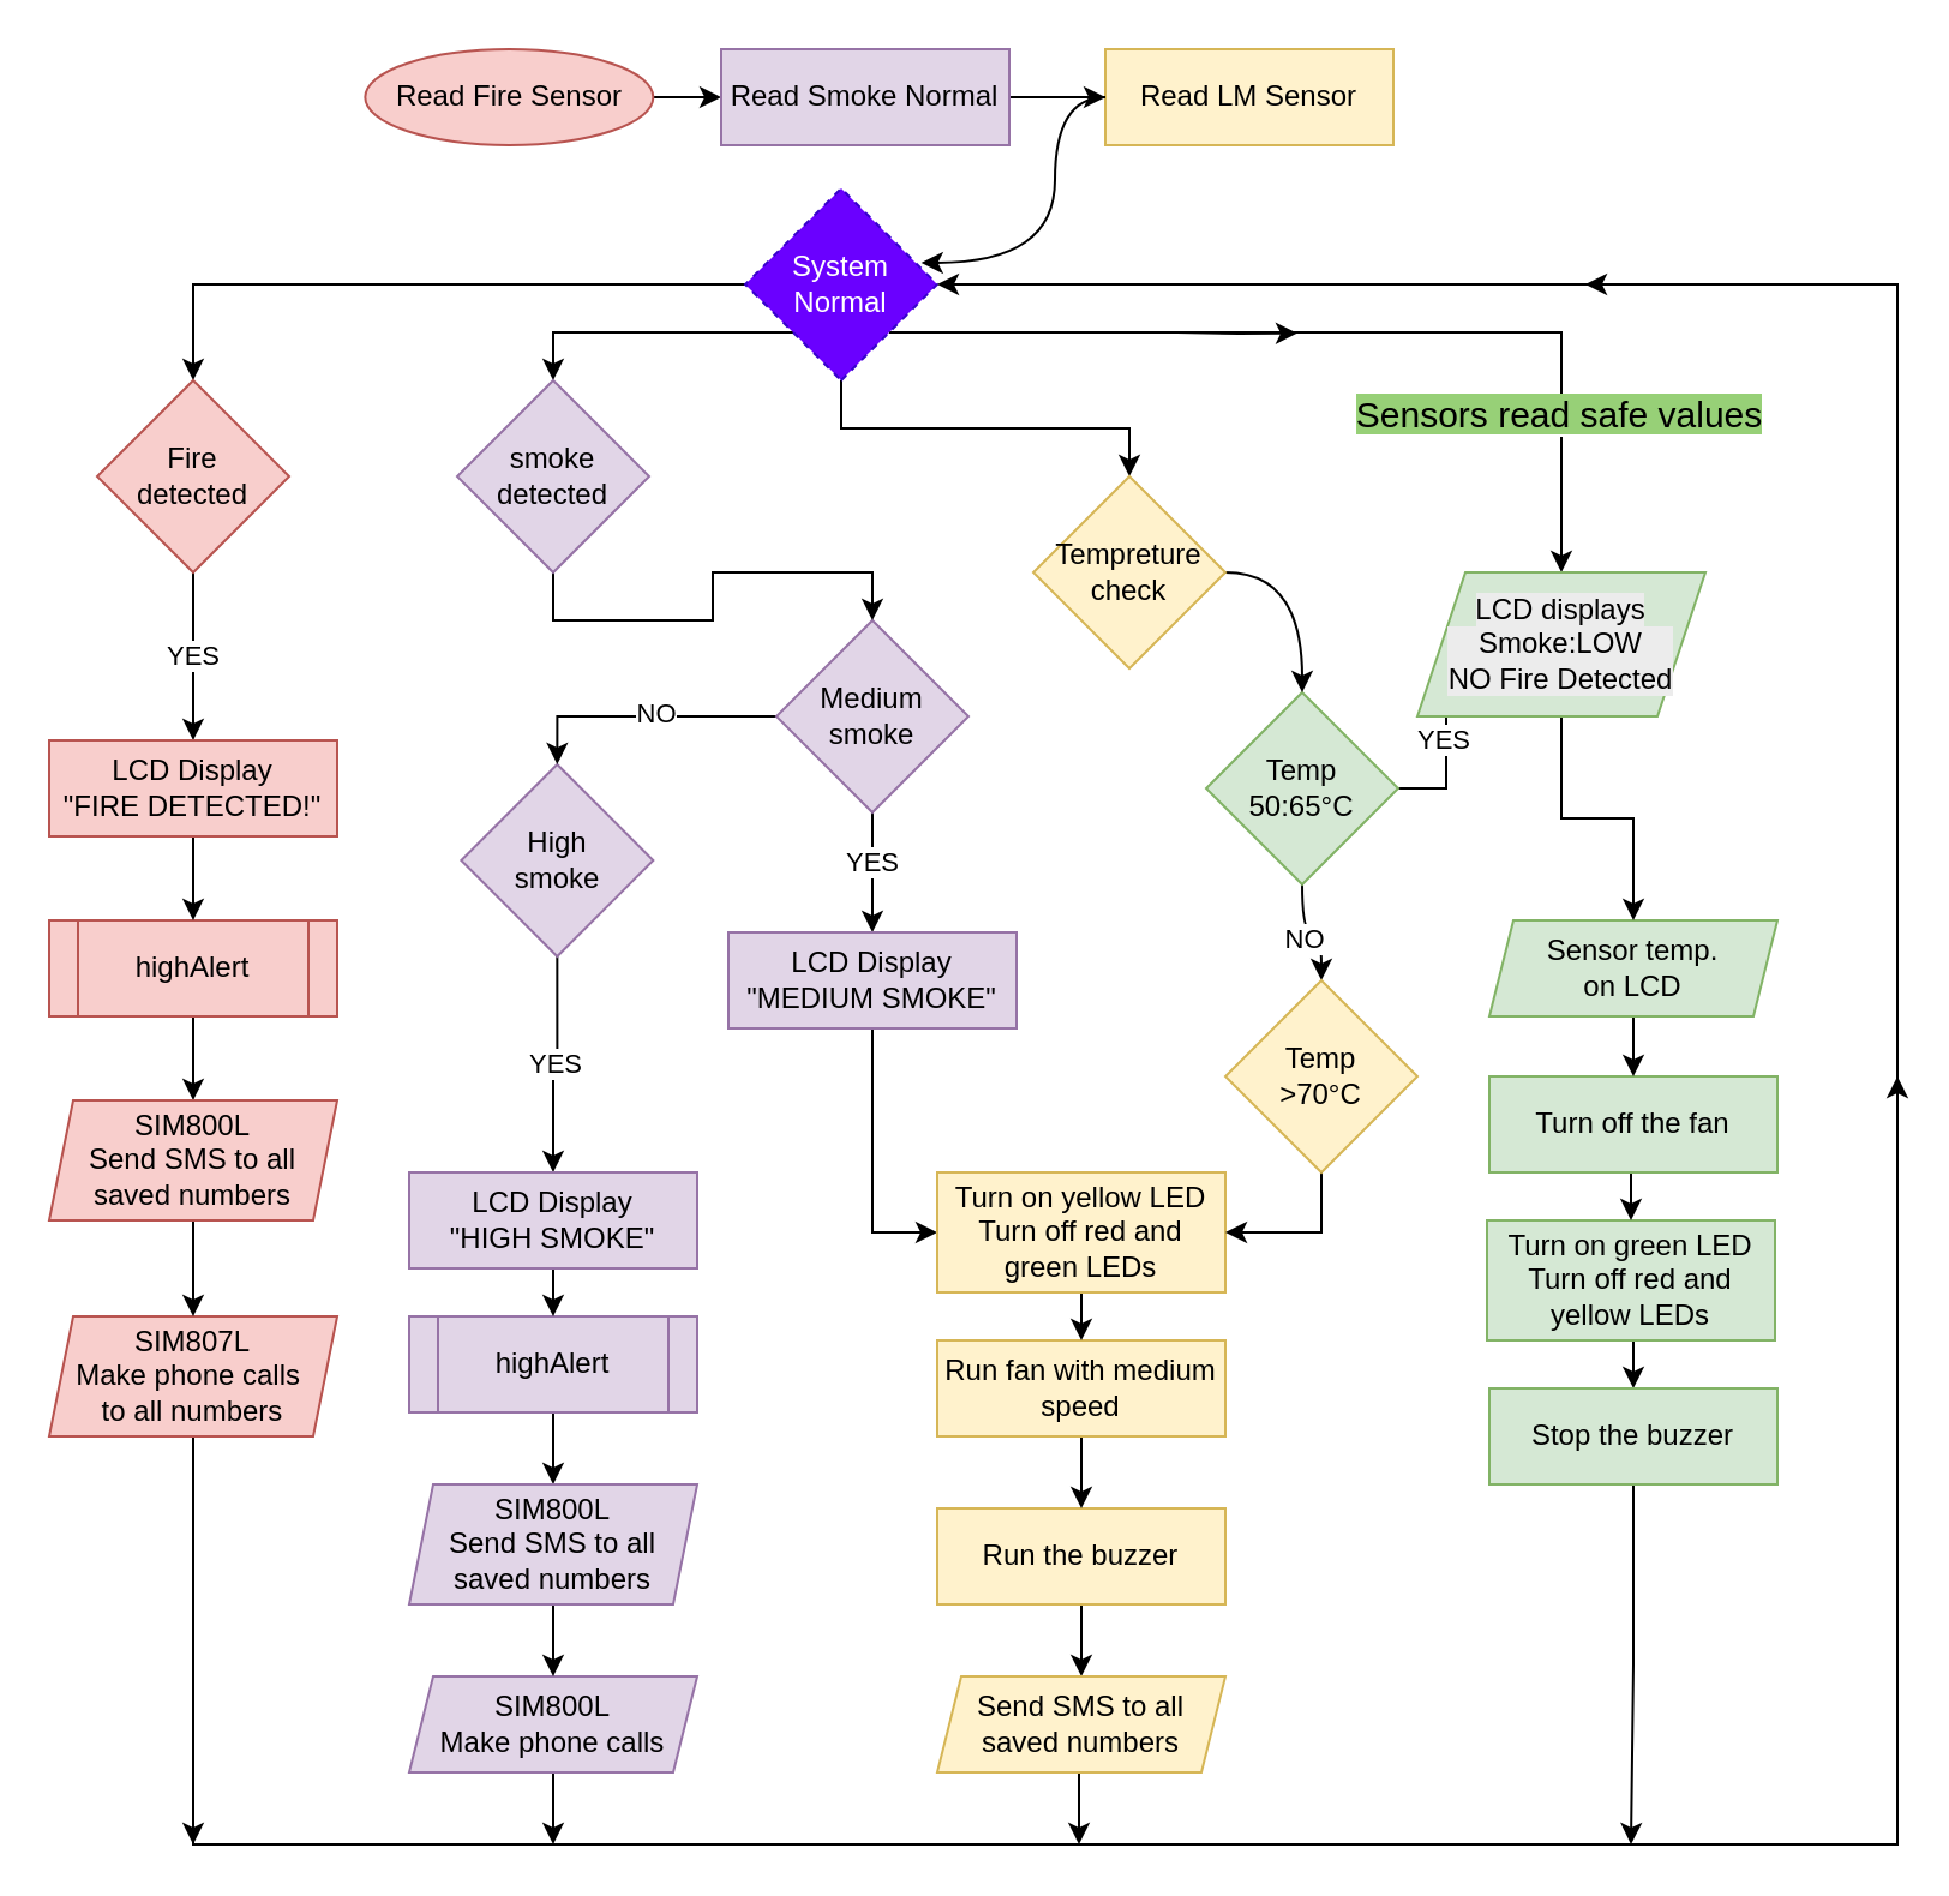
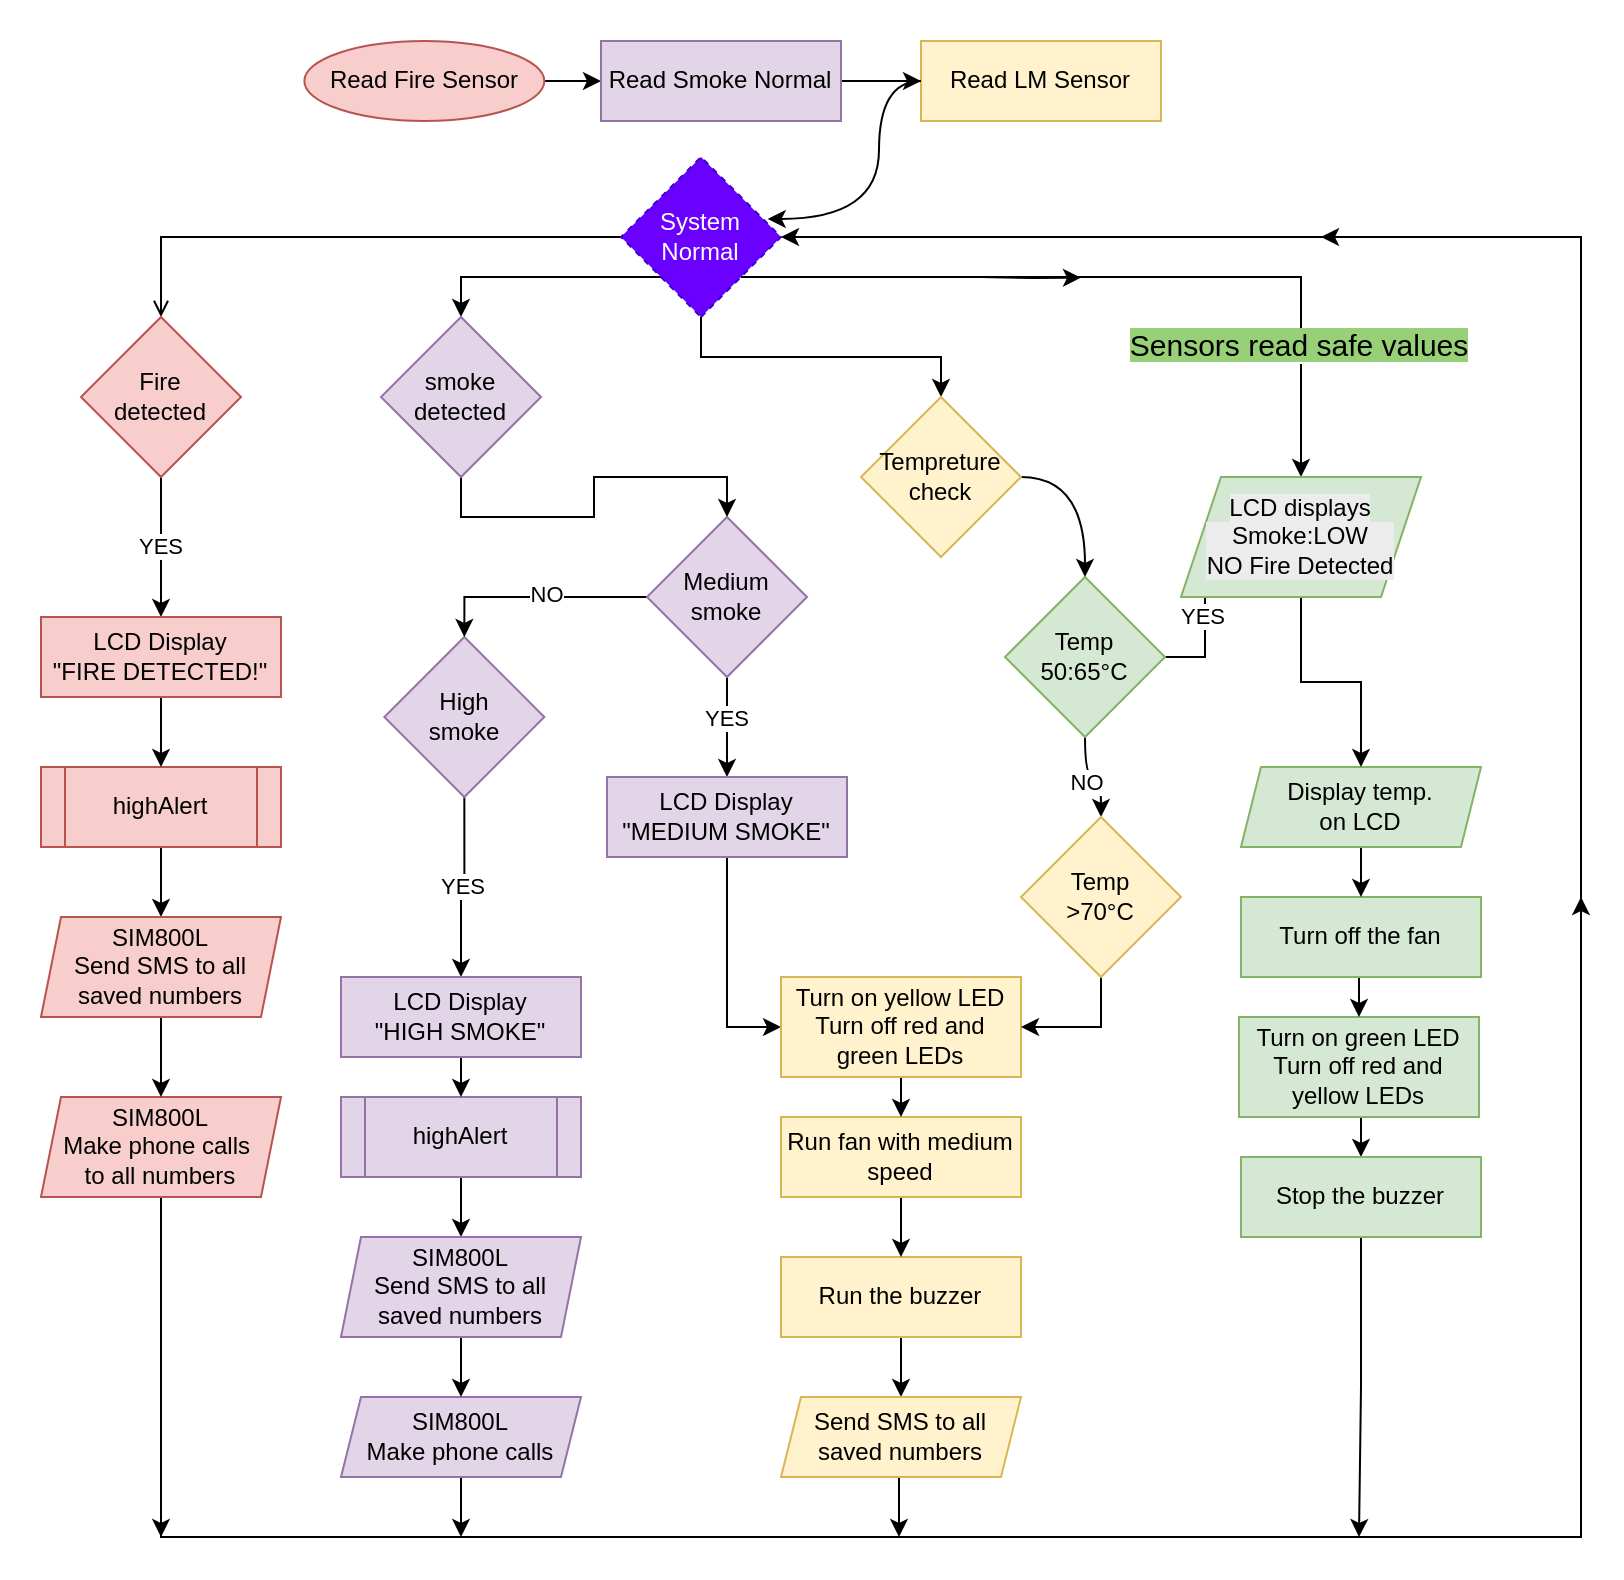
- <mxCell id="2" style="edgeStyle=orthogonalEdgeStyle;rounded=0;orthogonalLoop=1;jettySize=auto;html=1;exitX=0;exitY=0.5;exitDx=0;exitDy=0;entryX=0.5;entryY=0;entryDx=0;entryDy=0;" parent="1" source="8" target="15" edge="1"><mxGeometry relative="1" as="geometry" /></mxCell>
+ <mxCell id="2" style="edgeStyle=orthogonalEdgeStyle;rounded=0;orthogonalLoop=1;jettySize=auto;html=1;exitX=0;exitY=0.5;exitDx=0;exitDy=0;entryX=0.5;entryY=0;entryDx=0;entryDy=0;endArrow=open;" parent="1" source="8" target="15" edge="1"><mxGeometry relative="1" as="geometry" /></mxCell>
- <mxCell id="57" value="Sensor&amp;nbsp;&lt;span style=&quot;background-color: transparent; color: light-dark(rgb(0, 0, 0), rgb(255, 255, 255));&quot;&gt;temp.&lt;/span&gt;&lt;div&gt;&lt;span style=&quot;background-color: transparent; color: light-dark(rgb(0, 0, 0), rgb(255, 255, 255));&quot;&gt;on LCD&lt;/span&gt;&lt;/div&gt;" style="shape=parallelogram;perimeter=parallelogramPerimeter;whiteSpace=wrap;html=1;fixedSize=1;size=10;fillColor=#d5e8d4;strokeColor=#82b366;" parent="1" vertex="1"><mxGeometry x="620" y="383" width="120" height="40" as="geometry" /></mxCell>
+ <mxCell id="57" value="Display&amp;nbsp;&lt;span style=&quot;background-color: transparent; color: light-dark(rgb(0, 0, 0), rgb(255, 255, 255));&quot;&gt;temp.&lt;/span&gt;&lt;div&gt;&lt;span style=&quot;background-color: transparent; color: light-dark(rgb(0, 0, 0), rgb(255, 255, 255));&quot;&gt;on LCD&lt;/span&gt;&lt;/div&gt;" style="shape=parallelogram;perimeter=parallelogramPerimeter;whiteSpace=wrap;html=1;fixedSize=1;size=10;fillColor=#d5e8d4;strokeColor=#82b366;" parent="1" vertex="1"><mxGeometry x="620" y="383" width="120" height="40" as="geometry" /></mxCell>
- <mxCell id="47" value="&lt;div&gt;SIM807L&lt;/div&gt;Make phone calls&amp;nbsp;&lt;div&gt;to all numbers&lt;/div&gt;" style="shape=parallelogram;perimeter=parallelogramPerimeter;whiteSpace=wrap;html=1;fixedSize=1;size=10;fillColor=#f8cecc;strokeColor=#b85450;" parent="1" vertex="1"><mxGeometry x="20" y="548" width="120" height="50" as="geometry" /></mxCell>
+ <mxCell id="47" value="&lt;div&gt;SIM800L&lt;/div&gt;Make phone calls&amp;nbsp;&lt;div&gt;to all numbers&lt;/div&gt;" style="shape=parallelogram;perimeter=parallelogramPerimeter;whiteSpace=wrap;html=1;fixedSize=1;size=10;fillColor=#f8cecc;strokeColor=#b85450;" parent="1" vertex="1"><mxGeometry x="20" y="548" width="120" height="50" as="geometry" /></mxCell>
